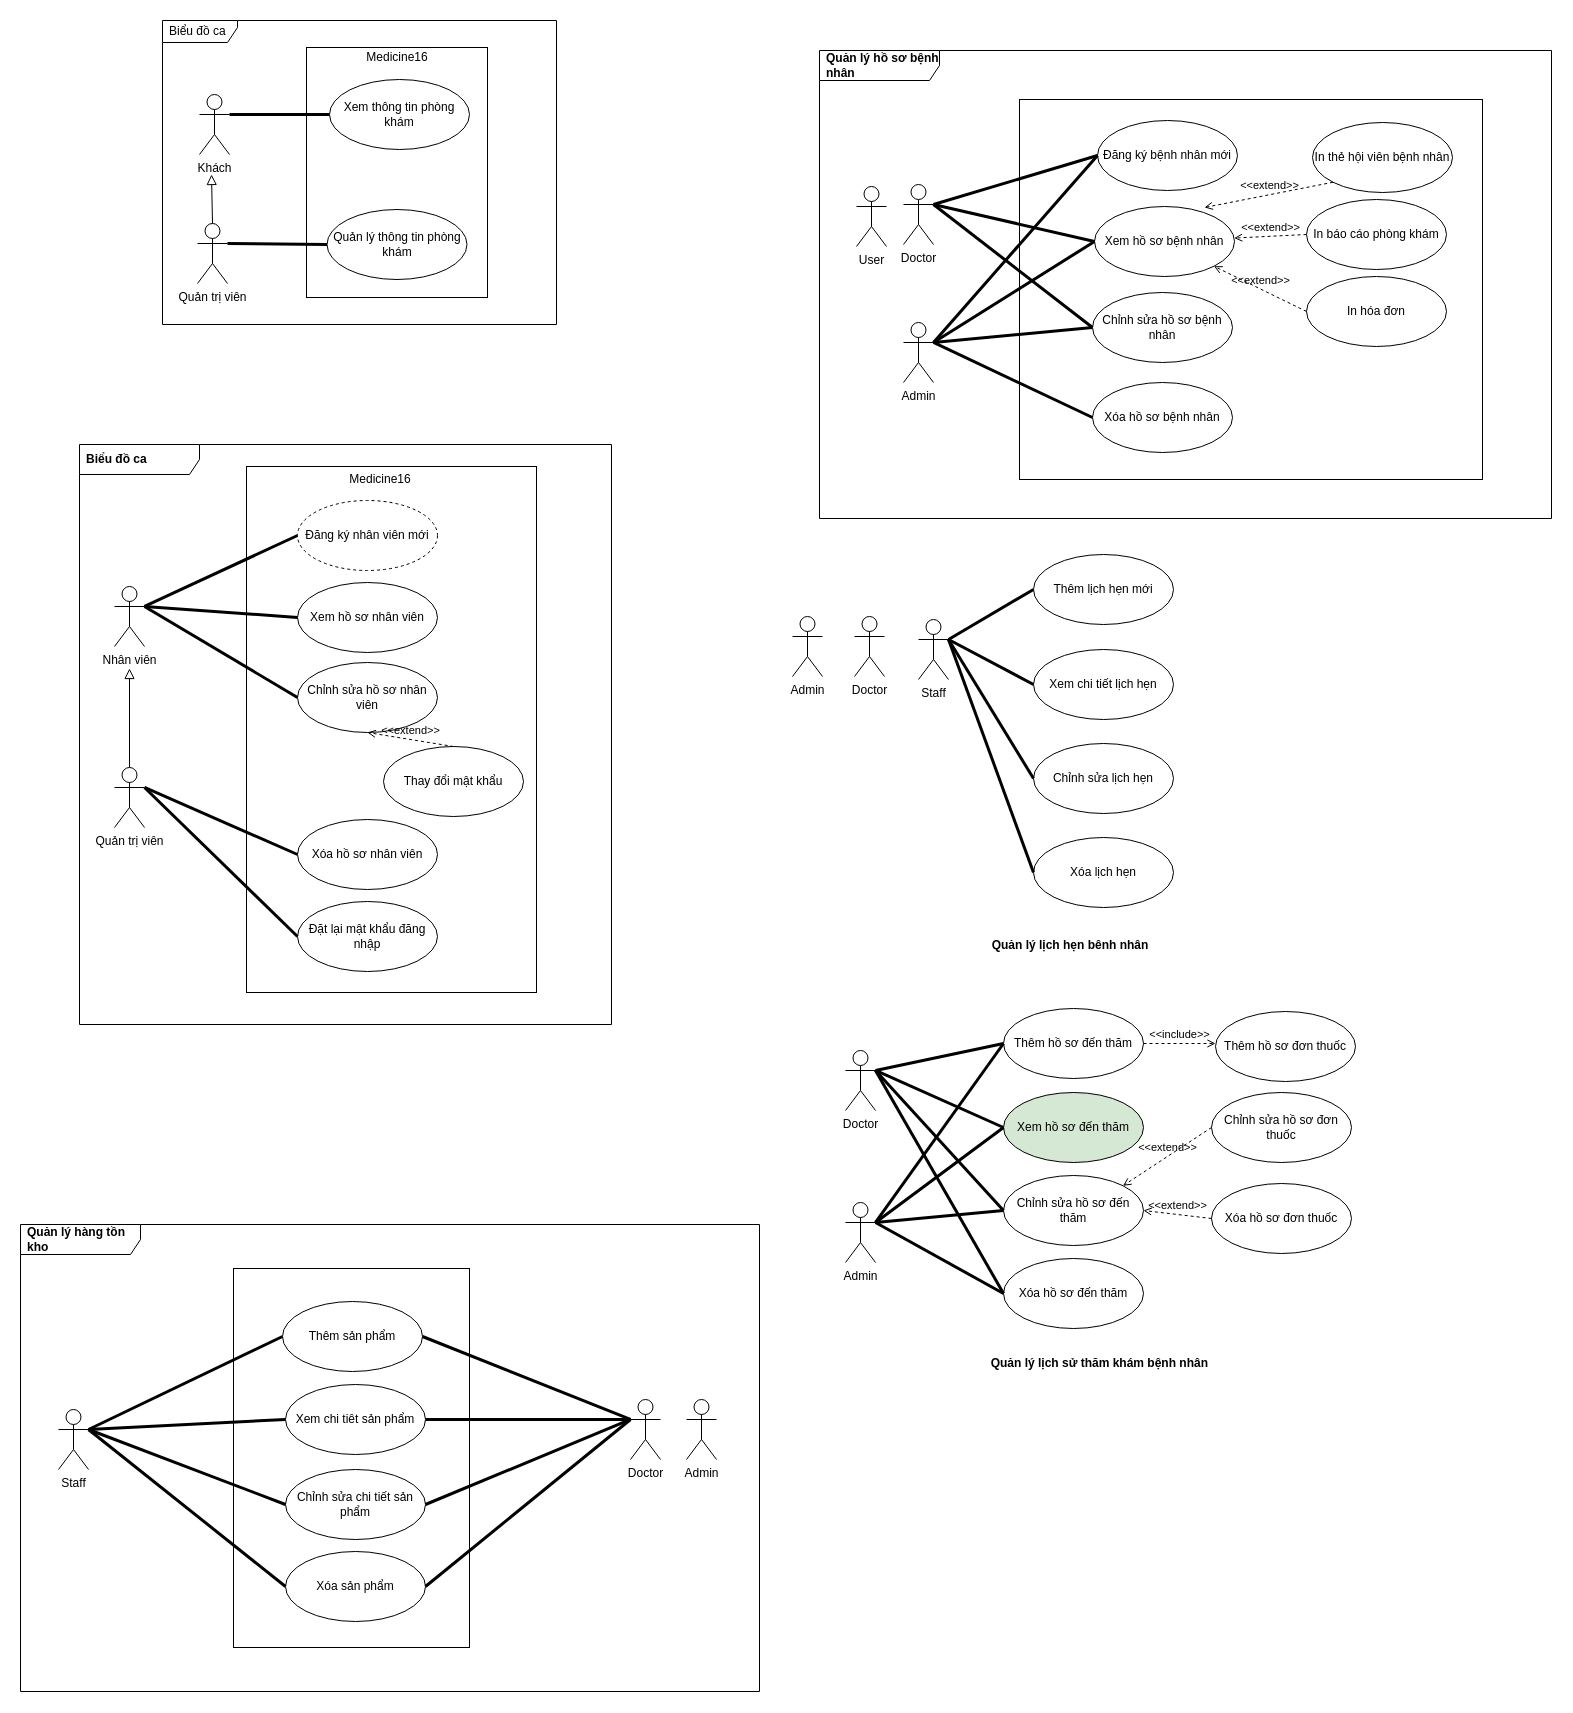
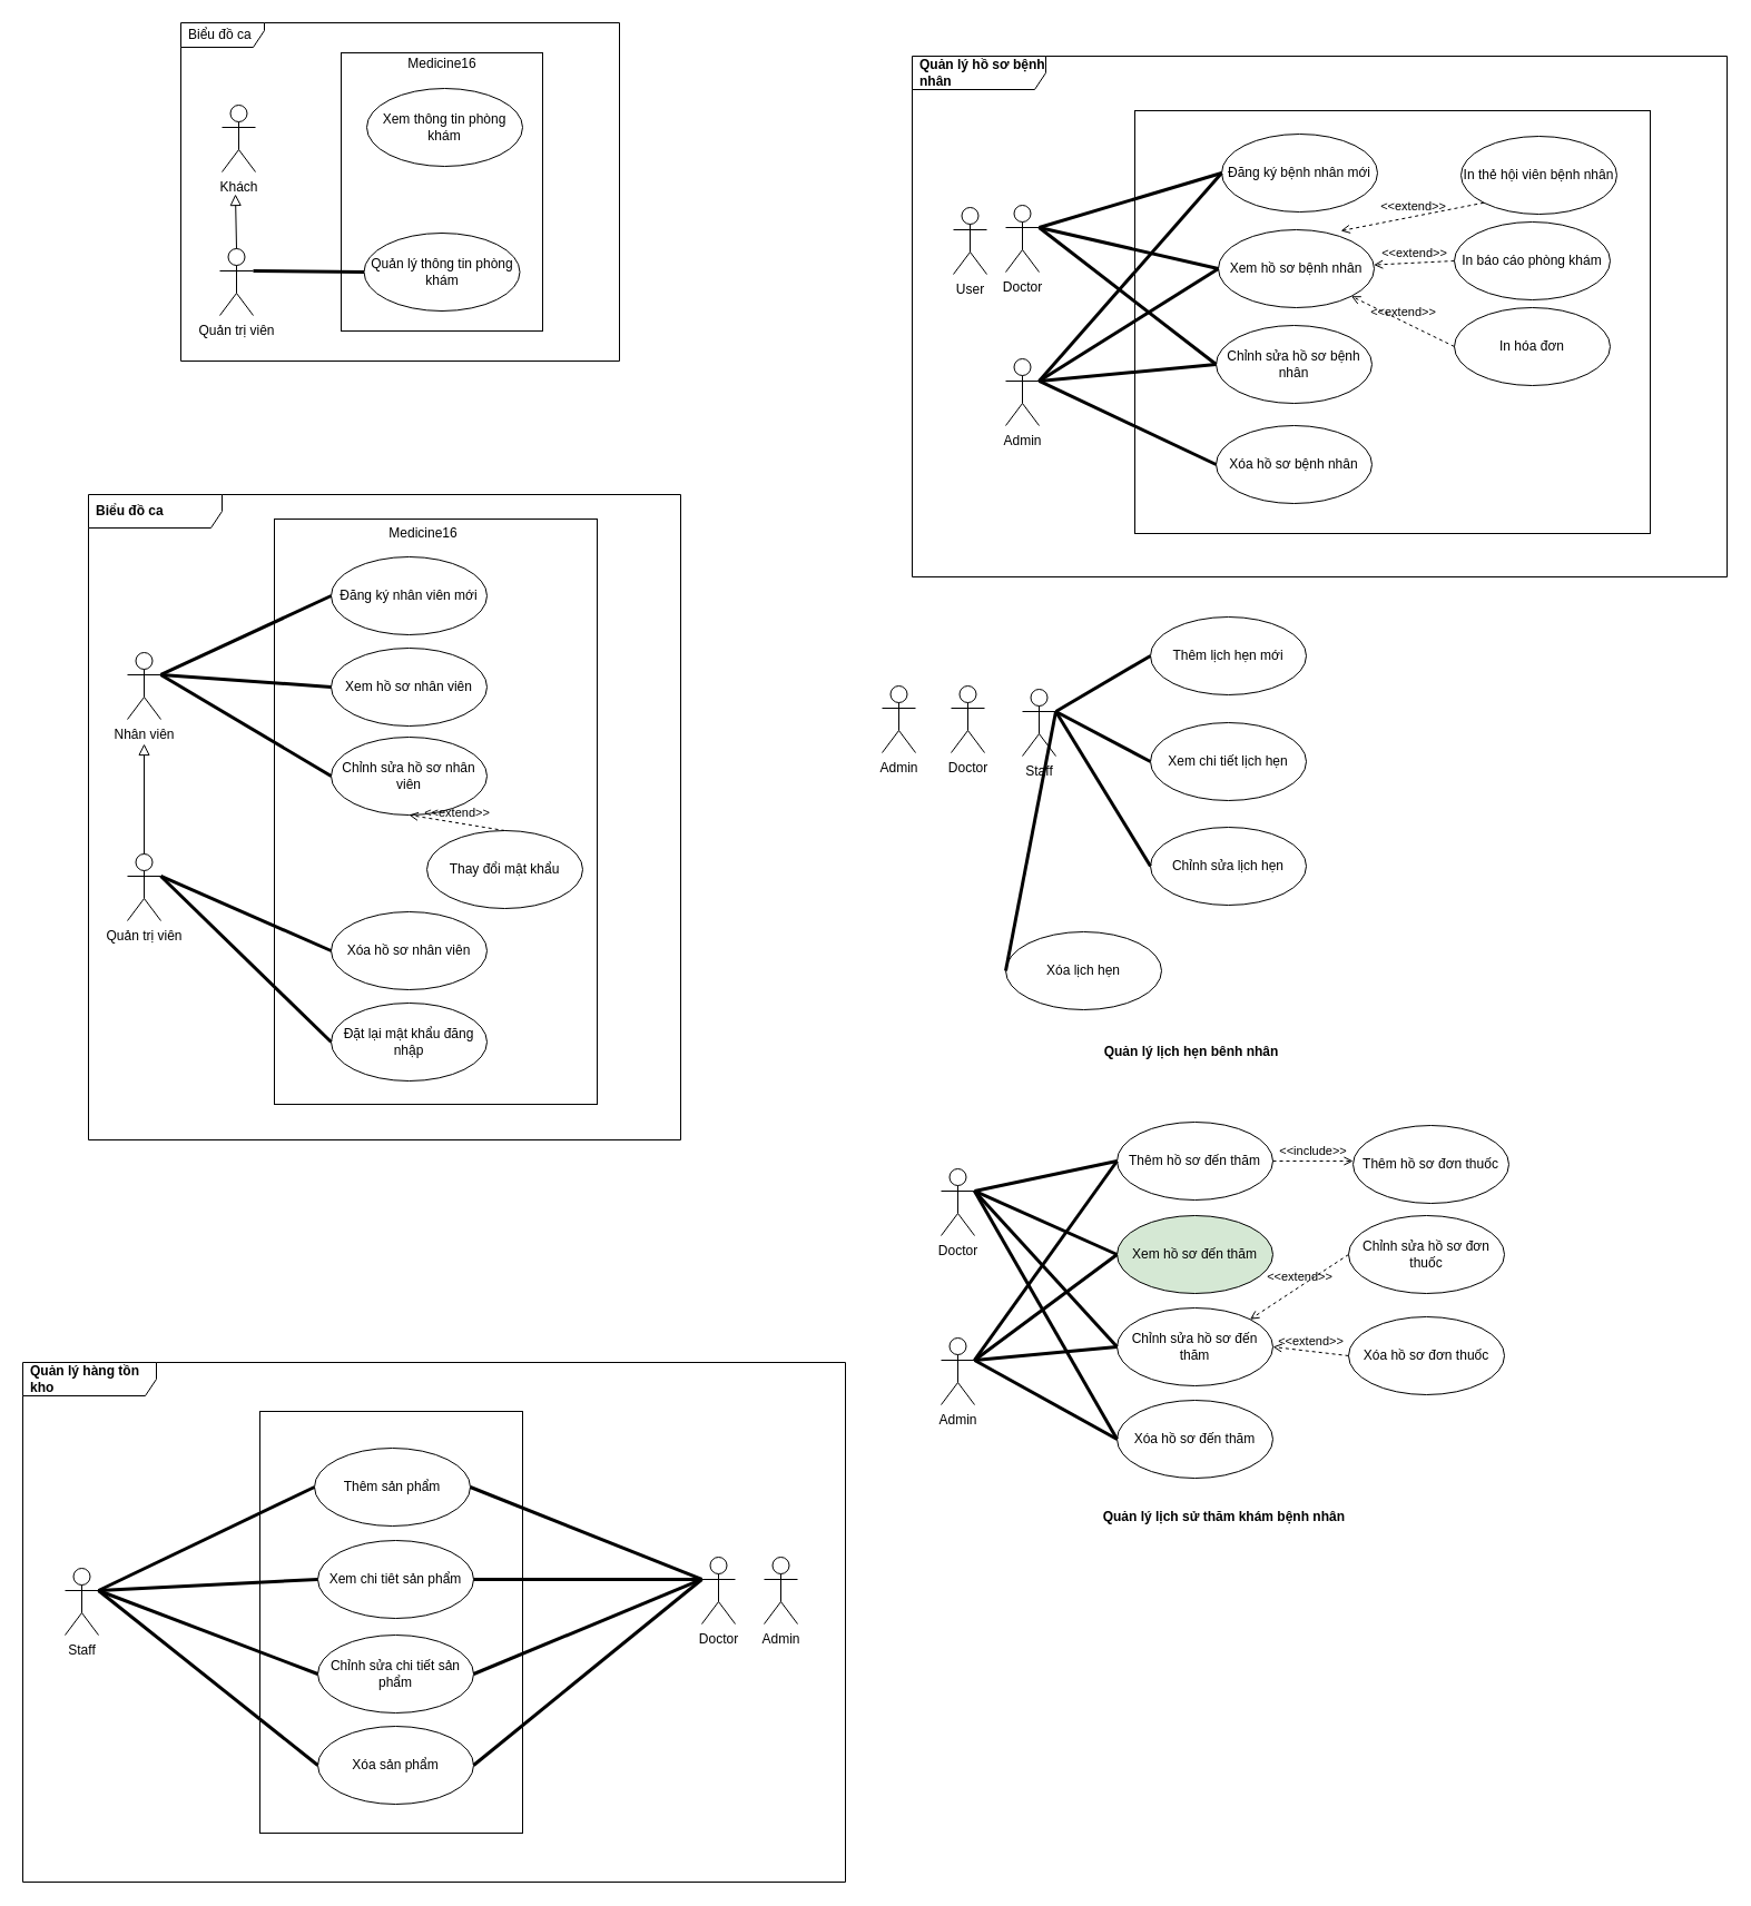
- <mxCell id="11" value="" style="endArrow=none;startArrow=none;endFill=0;startFill=0;endSize=8;html=1;verticalAlign=bottom;labelBackgroundColor=none;strokeWidth=3;exitX=1;exitY=0.333;exitDx=0;exitDy=0;exitPerimeter=0;entryX=0;entryY=0.5;entryDx=0;entryDy=0;" parent="1" source="95" target="9" edge="1"><mxGeometry width="160" relative="1" as="geometry"><mxPoint x="216" y="226" as="sourcePoint" /><mxPoint x="359" y="327" as="targetPoint" /></mxGeometry></mxCell>
- <mxCell id="15" value="Đăng ký nhân viên mới" style="ellipse;whiteSpace=wrap;html=1;dashed=1;" parent="1" vertex="1"><mxGeometry x="297" y="500" width="140" height="70" as="geometry" /></mxCell>
+ <mxCell id="15" value="Đăng ký nhân viên mới" style="ellipse;whiteSpace=wrap;html=1;" parent="1" vertex="1"><mxGeometry x="297" y="500" width="140" height="70" as="geometry" /></mxCell>
- <mxCell id="69" value="Xóa lịch hẹn" style="ellipse;whiteSpace=wrap;html=1;" parent="1" vertex="1"><mxGeometry x="1033" y="837" width="140" height="70" as="geometry" /></mxCell>
+ <mxCell id="69" value="Xóa lịch hẹn" style="ellipse;whiteSpace=wrap;html=1;" parent="1" vertex="1"><mxGeometry x="903" y="837" width="140" height="70" as="geometry" /></mxCell>
